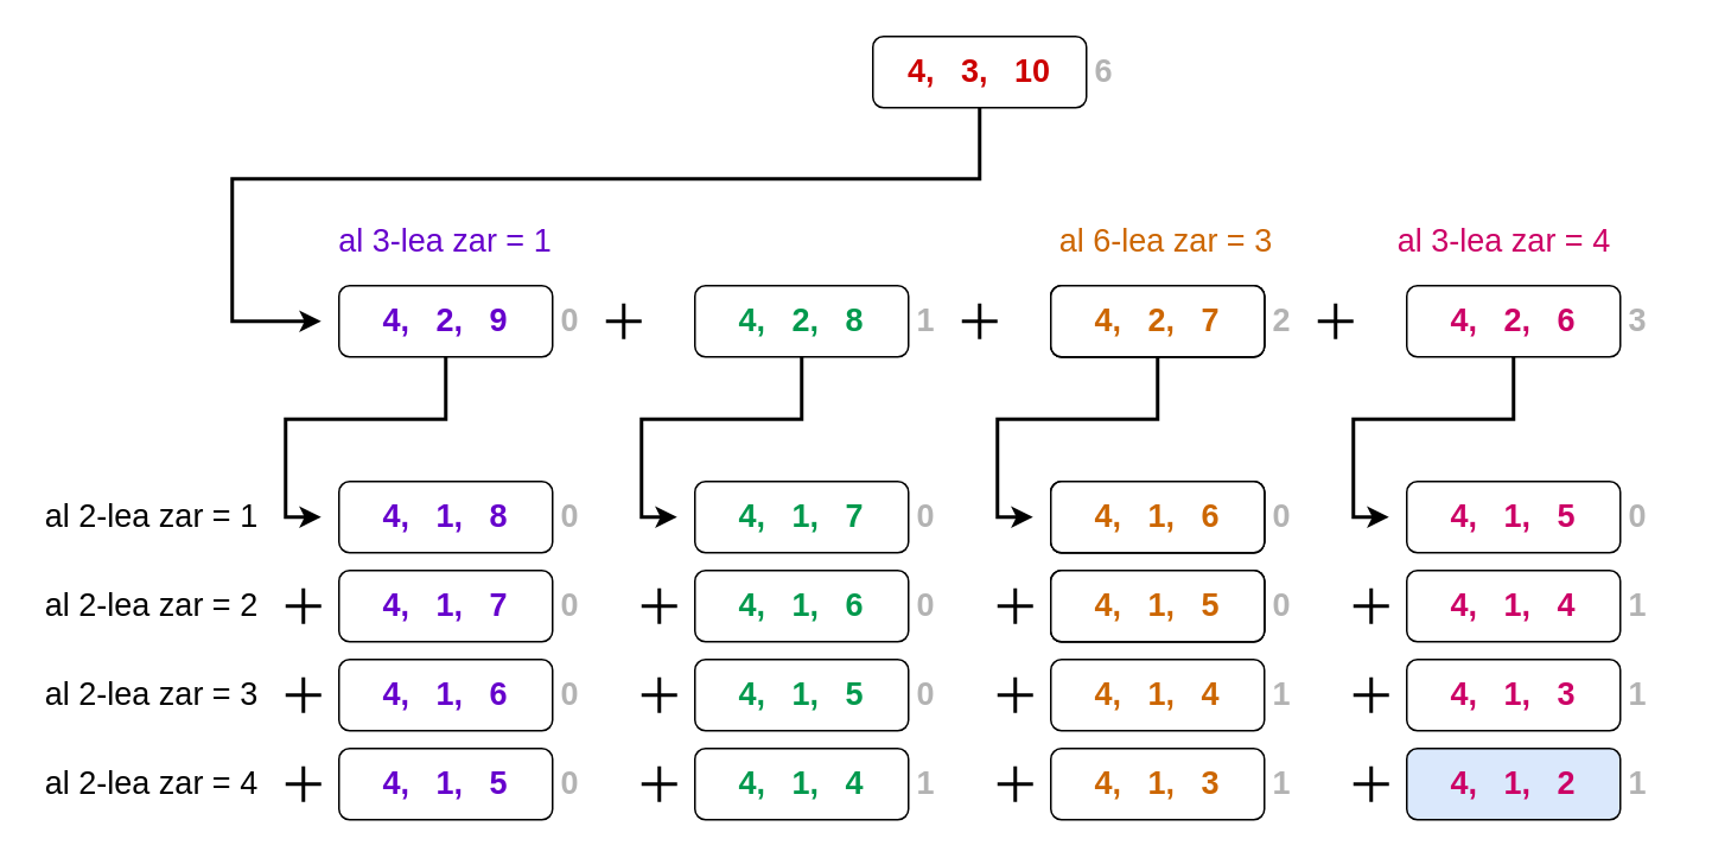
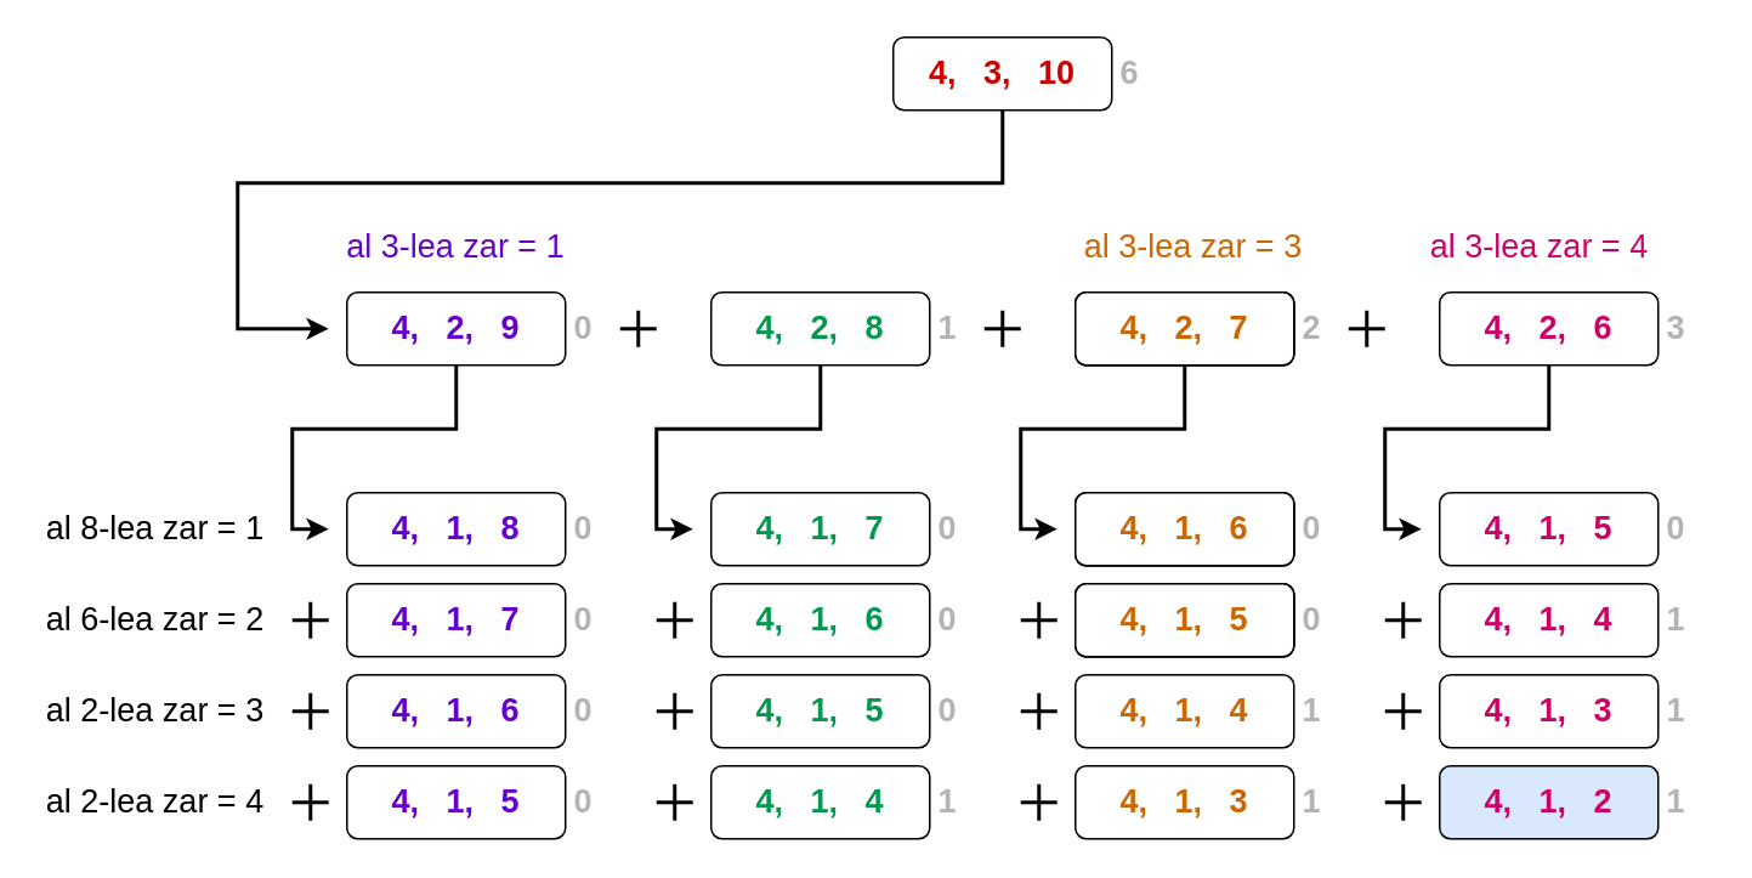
- <mxCell id="80" value="&lt;font color=&quot;#CC6600&quot;&gt;al 6-lea zar = 3&lt;/font&gt;" style="text;html=1;strokeColor=none;fillColor=none;align=center;verticalAlign=middle;whiteSpace=wrap;rounded=0;labelBackgroundColor=default;fontSize=18;fontColor=#990099;" vertex="1" parent="1"><mxGeometry x="590" y="120" width="130" height="30" as="geometry" /></mxCell>
+ <mxCell id="80" value="&lt;font color=&quot;#CC6600&quot;&gt;al 3-lea zar = 3&lt;/font&gt;" style="text;html=1;strokeColor=none;fillColor=none;align=center;verticalAlign=middle;whiteSpace=wrap;rounded=0;labelBackgroundColor=default;fontSize=18;fontColor=#990099;" vertex="1" parent="1"><mxGeometry x="590" y="120" width="130" height="30" as="geometry" /></mxCell>
- <mxCell id="79" value="&lt;font&gt;al 2-lea zar = 1&lt;/font&gt;" style="text;html=1;strokeColor=none;fillColor=none;align=center;verticalAlign=middle;whiteSpace=wrap;rounded=0;labelBackgroundColor=default;fontSize=18;fontColor=#000000;" vertex="1" parent="1"><mxGeometry x="20" y="275" width="130" height="30" as="geometry" /></mxCell>
+ <mxCell id="79" value="&lt;font&gt;al 8-lea zar = 1&lt;/font&gt;" style="text;html=1;strokeColor=none;fillColor=none;align=center;verticalAlign=middle;whiteSpace=wrap;rounded=0;labelBackgroundColor=default;fontSize=18;fontColor=#000000;" vertex="1" parent="1"><mxGeometry x="20" y="275" width="130" height="30" as="geometry" /></mxCell>
- <mxCell id="83" value="&lt;font&gt;al 2-lea zar = 2&lt;/font&gt;" style="text;html=1;strokeColor=none;fillColor=none;align=center;verticalAlign=middle;whiteSpace=wrap;rounded=0;labelBackgroundColor=default;fontSize=18;fontColor=#000000;" vertex="1" parent="1"><mxGeometry x="20" y="325" width="130" height="30" as="geometry" /></mxCell>
+ <mxCell id="83" value="&lt;font&gt;al 6-lea zar = 2&lt;/font&gt;" style="text;html=1;strokeColor=none;fillColor=none;align=center;verticalAlign=middle;whiteSpace=wrap;rounded=0;labelBackgroundColor=default;fontSize=18;fontColor=#000000;" vertex="1" parent="1"><mxGeometry x="20" y="325" width="130" height="30" as="geometry" /></mxCell>
